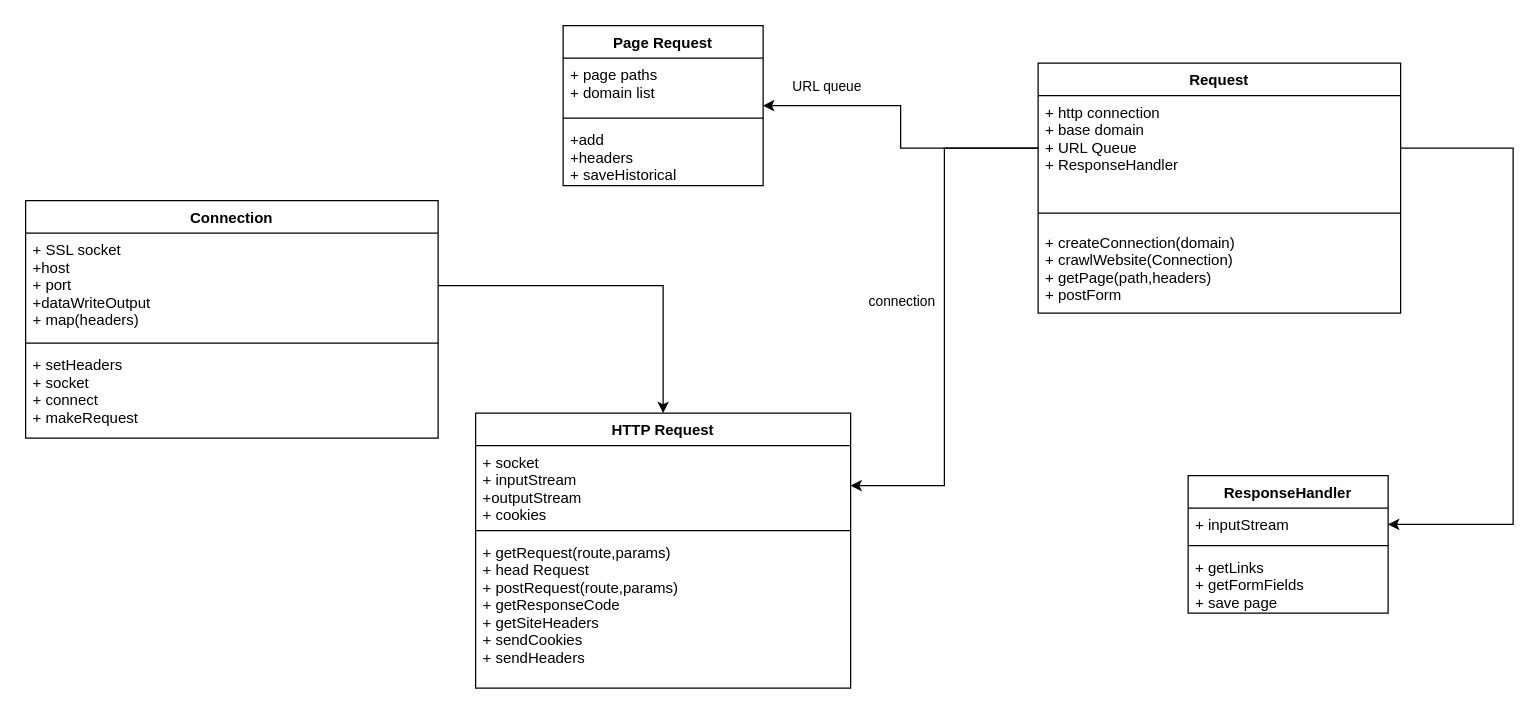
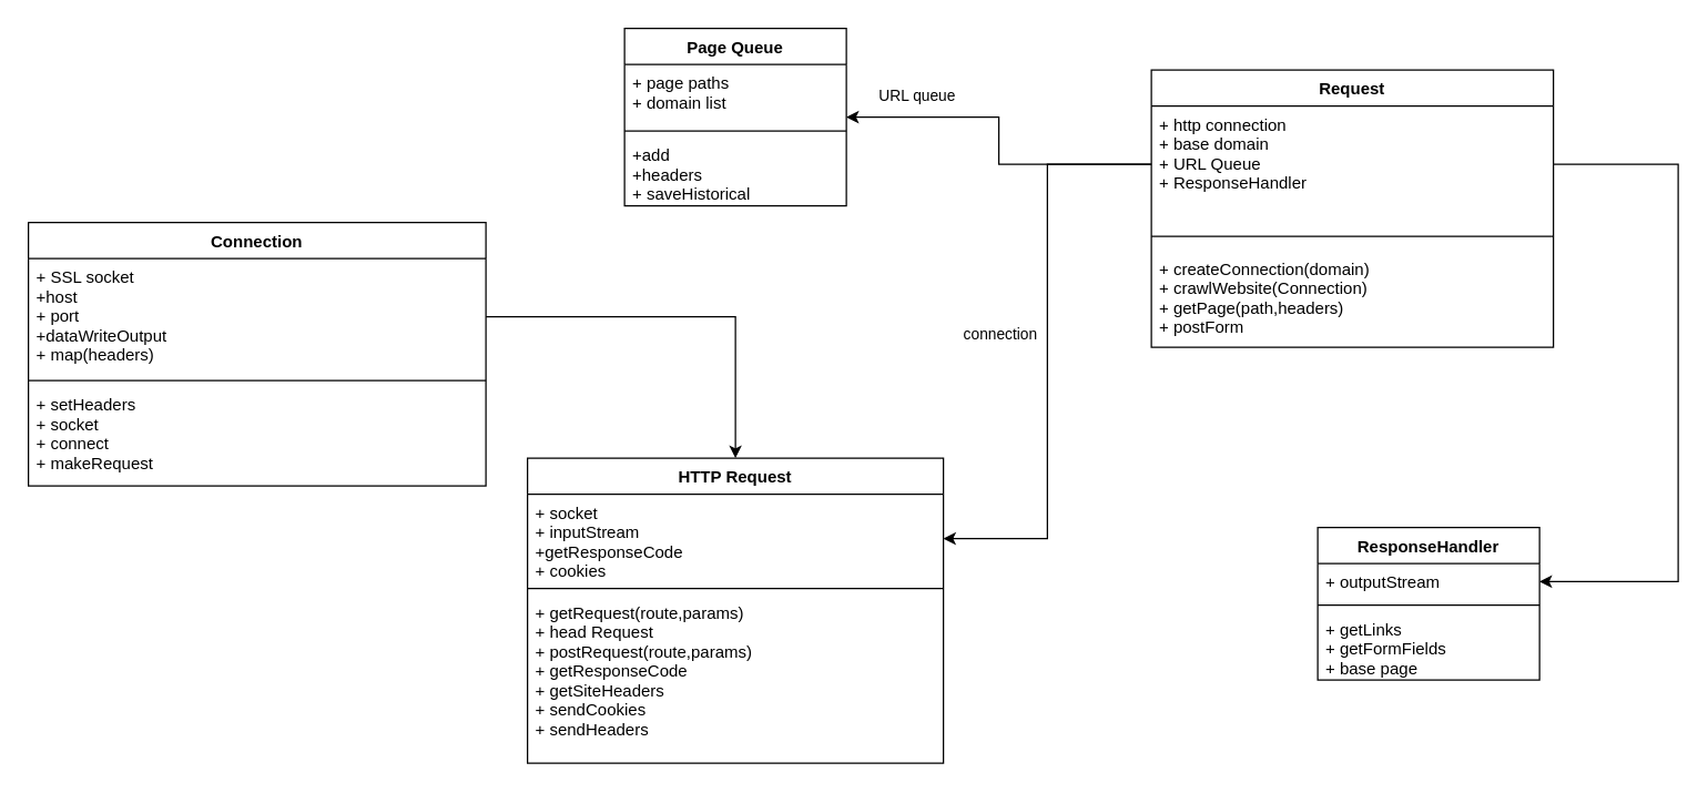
- <mxCell id="14" value="Page Request&#10;" style="swimlane;fontStyle=1;align=center;verticalAlign=top;childLayout=stackLayout;horizontal=1;startSize=26;horizontalStack=0;resizeParent=1;resizeParentMax=0;resizeLast=0;collapsible=1;marginBottom=0;" parent="1" vertex="1"><mxGeometry x="450" y="20" width="160" height="128" as="geometry" /></mxCell>
+ <mxCell id="14" value="Page Queue&#10;" style="swimlane;fontStyle=1;align=center;verticalAlign=top;childLayout=stackLayout;horizontal=1;startSize=26;horizontalStack=0;resizeParent=1;resizeParentMax=0;resizeLast=0;collapsible=1;marginBottom=0;" parent="1" vertex="1"><mxGeometry x="450" y="20" width="160" height="128" as="geometry" /></mxCell>
- <mxCell id="11" value="+ socket&#10;+ inputStream&#10;+outputStream&#10;+ cookies" style="text;strokeColor=none;fillColor=none;align=left;verticalAlign=top;spacingLeft=4;spacingRight=4;overflow=hidden;rotatable=0;points=[[0,0.5],[1,0.5]];portConstraint=eastwest;" parent="10" vertex="1"><mxGeometry y="26" width="300" height="64" as="geometry" /></mxCell>
+ <mxCell id="11" value="+ socket&#10;+ inputStream&#10;+getResponseCode&#10;+ cookies" style="text;strokeColor=none;fillColor=none;align=left;verticalAlign=top;spacingLeft=4;spacingRight=4;overflow=hidden;rotatable=0;points=[[0,0.5],[1,0.5]];portConstraint=eastwest;" parent="10" vertex="1"><mxGeometry y="26" width="300" height="64" as="geometry" /></mxCell>
- <mxCell id="24" value="+ inputStream" style="text;strokeColor=none;fillColor=none;align=left;verticalAlign=top;spacingLeft=4;spacingRight=4;overflow=hidden;rotatable=0;points=[[0,0.5],[1,0.5]];portConstraint=eastwest;" parent="23" vertex="1"><mxGeometry y="26" width="160" height="26" as="geometry" /></mxCell>
+ <mxCell id="24" value="+ outputStream" style="text;strokeColor=none;fillColor=none;align=left;verticalAlign=top;spacingLeft=4;spacingRight=4;overflow=hidden;rotatable=0;points=[[0,0.5],[1,0.5]];portConstraint=eastwest;" parent="23" vertex="1"><mxGeometry y="26" width="160" height="26" as="geometry" /></mxCell>
- <mxCell id="26" value="+ getLinks&#10;+ getFormFields&#10;+ save page" style="text;strokeColor=none;fillColor=none;align=left;verticalAlign=top;spacingLeft=4;spacingRight=4;overflow=hidden;rotatable=0;points=[[0,0.5],[1,0.5]];portConstraint=eastwest;" parent="23" vertex="1"><mxGeometry y="60" width="160" height="50" as="geometry" /></mxCell>
+ <mxCell id="26" value="+ getLinks&#10;+ getFormFields&#10;+ base page" style="text;strokeColor=none;fillColor=none;align=left;verticalAlign=top;spacingLeft=4;spacingRight=4;overflow=hidden;rotatable=0;points=[[0,0.5],[1,0.5]];portConstraint=eastwest;" parent="23" vertex="1"><mxGeometry y="60" width="160" height="50" as="geometry" /></mxCell>
